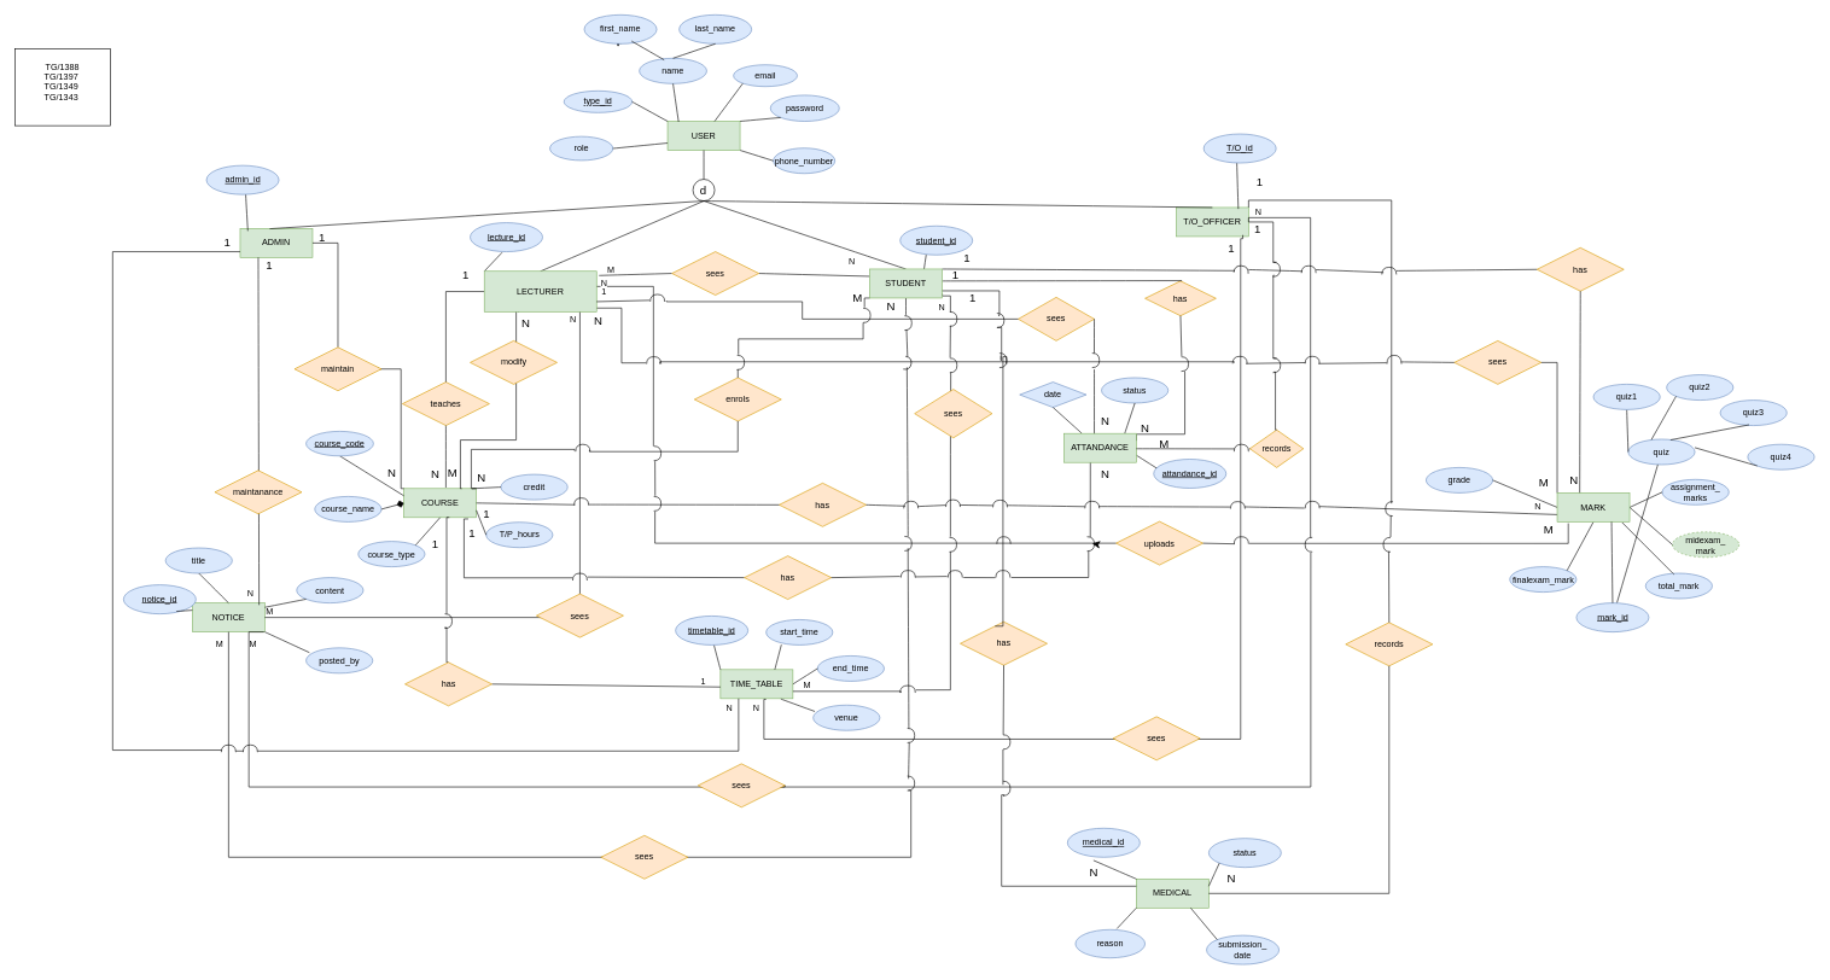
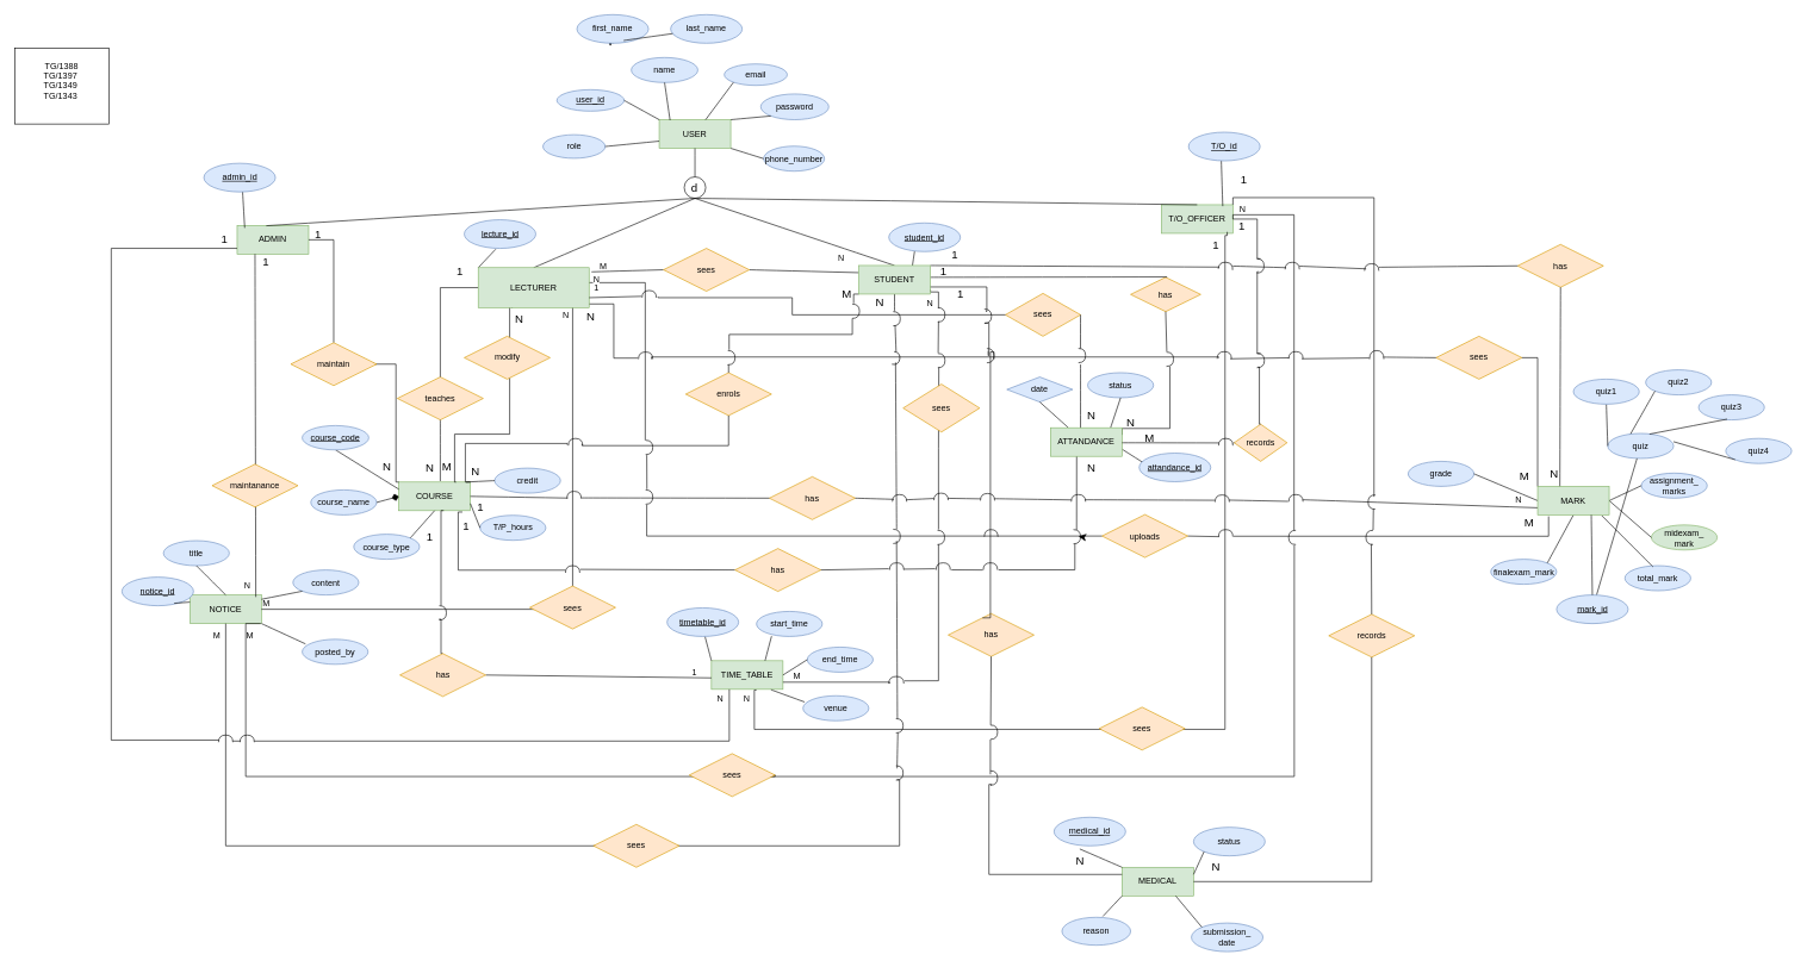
- <mxCell id="24" value="" style="endArrow=none;html=1;rounded=0;fontSize=12;startSize=8;endSize=8;curved=1;exitX=0.652;exitY=0.905;exitDx=0;exitDy=0;exitPerimeter=0;entryX=0.368;entryY=0.063;entryDx=0;entryDy=0;entryPerimeter=0;" parent="1" source="17" target="19" edge="1"><mxGeometry relative="1" as="geometry"><mxPoint x="904" y="185" as="sourcePoint" /><mxPoint x="1064" y="185" as="targetPoint" /></mxGeometry></mxCell>
+ <mxCell id="24" value="" style="endArrow=none;html=1;rounded=0;fontSize=12;startSize=8;endSize=8;curved=1;exitX=0.652;exitY=0.905;exitDx=0;exitDy=0;exitPerimeter=0;" parent="1" source="17" target="23" edge="1"><mxGeometry relative="1" as="geometry"><mxPoint x="904" y="185" as="sourcePoint" /><mxPoint x="1064" y="185" as="targetPoint" /></mxGeometry></mxCell>
- <mxCell id="28" value="" style="endArrow=none;html=1;rounded=0;fontSize=12;startSize=8;endSize=8;curved=1;exitX=0.5;exitY=1;exitDx=0;exitDy=0;entryX=0.5;entryY=0;entryDx=0;entryDy=0;" parent="1" source="23" target="19" edge="1"><mxGeometry relative="1" as="geometry"><mxPoint x="904" y="185" as="sourcePoint" /><mxPoint x="1064" y="185" as="targetPoint" /></mxGeometry></mxCell>
- <mxCell id="20" value="type_id" style="ellipse;whiteSpace=wrap;html=1;align=center;fontStyle=4;fillColor=#dae8fc;strokeColor=#6c8ebf;" parent="1" vertex="1"><mxGeometry x="778" y="125" width="94" height="30" as="geometry" /></mxCell>
+ <mxCell id="20" value="user_id" style="ellipse;whiteSpace=wrap;html=1;align=center;fontStyle=4;fillColor=#dae8fc;strokeColor=#6c8ebf;" parent="1" vertex="1"><mxGeometry x="778" y="125" width="94" height="30" as="geometry" /></mxCell>
- <mxCell id="52" value="midexam_&lt;div&gt;mark&lt;/div&gt;" style="ellipse;whiteSpace=wrap;html=1;align=center;fillColor=#d5e8d4;strokeColor=#82b366;dashed=1;" parent="1" vertex="1"><mxGeometry x="2308" y="734" width="92" height="35" as="geometry" /></mxCell>
+ <mxCell id="52" value="midexam_&lt;div&gt;mark&lt;/div&gt;" style="ellipse;whiteSpace=wrap;html=1;align=center;fillColor=#d5e8d4;strokeColor=#82b366;" parent="1" vertex="1"><mxGeometry x="2308" y="734" width="92" height="35" as="geometry" /></mxCell>
